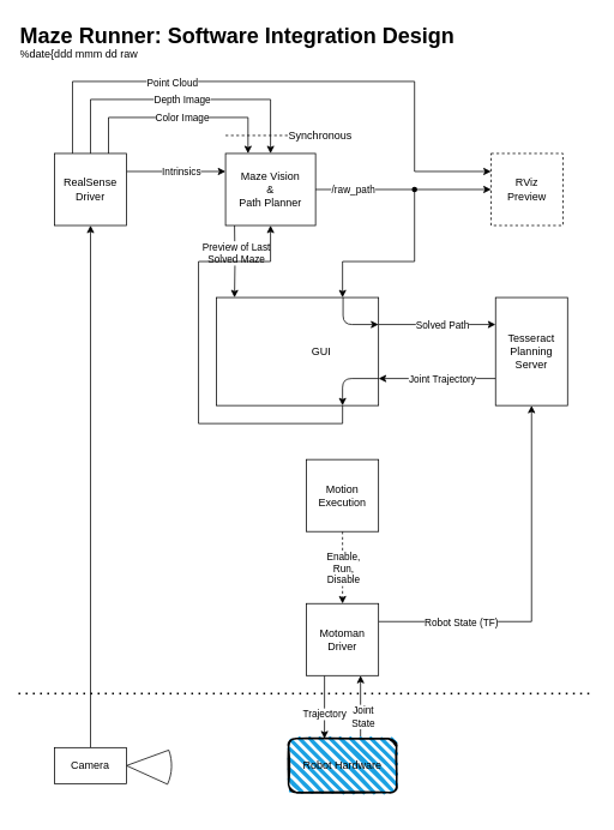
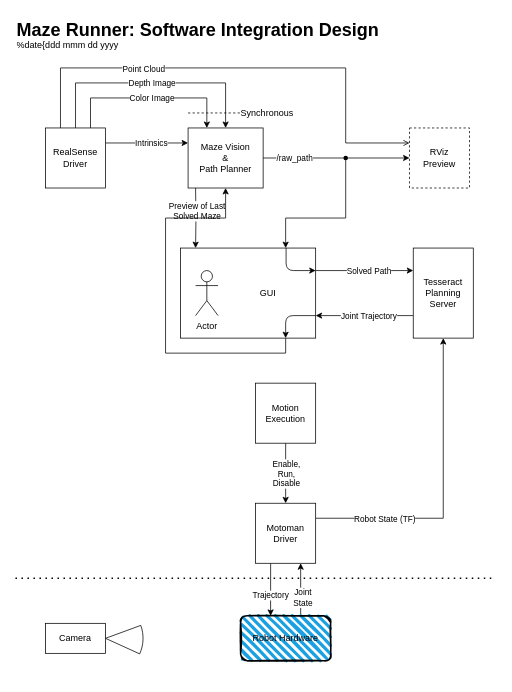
- <mxCell id="49" value="%date{ddd mmm dd raw HH:MM:ss}%" style="text;html=1;strokeColor=none;fillColor=none;align=left;verticalAlign=middle;whiteSpace=wrap;overflow=hidden;dashed=1;" parent="1" vertex="1"><mxGeometry x="20" y="50" width="160" height="20" as="geometry" /></mxCell>
+ <mxCell id="49" value="%date{ddd mmm dd yyyy HH:MM:ss}%" style="text;html=1;strokeColor=none;fillColor=none;align=left;verticalAlign=middle;whiteSpace=wrap;overflow=hidden;dashed=1;" parent="1" vertex="1"><mxGeometry x="20" y="50" width="160" height="20" as="geometry" /></mxCell>
- <mxCell id="8" style="edgeStyle=orthogonalEdgeStyle;rounded=0;orthogonalLoop=1;jettySize=auto;html=1;exitX=0.25;exitY=0;exitDx=0;exitDy=0;entryX=0;entryY=0.25;entryDx=0;entryDy=0;" parent="1" source="10" target="44" edge="1"><mxGeometry relative="1" as="geometry"><Array as="points"><mxPoint x="80" y="90" /><mxPoint x="460" y="90" /><mxPoint x="460" y="190" /></Array></mxGeometry></mxCell>
+ <mxCell id="8" style="edgeStyle=orthogonalEdgeStyle;rounded=0;orthogonalLoop=1;jettySize=auto;html=1;exitX=0.25;exitY=0;exitDx=0;exitDy=0;entryX=0;entryY=0.25;entryDx=0;entryDy=0;endArrow=open;" parent="1" source="10" target="44" edge="1"><mxGeometry relative="1" as="geometry"><Array as="points"><mxPoint x="80" y="90" /><mxPoint x="460" y="90" /><mxPoint x="460" y="190" /></Array></mxGeometry></mxCell>
+ <mxCell id="25" value="Actor" style="shape=umlActor;verticalLabelPosition=bottom;verticalAlign=top;html=1;outlineConnect=0;" parent="23" vertex="1"><mxGeometry x="20" y="30" width="30" height="60" as="geometry" /></mxCell>
- <mxCell id="41" style="edgeStyle=orthogonalEdgeStyle;rounded=0;orthogonalLoop=1;jettySize=auto;html=1;exitX=0.5;exitY=0;exitDx=0;exitDy=0;" parent="1" source="42" target="10" edge="1"><mxGeometry relative="1" as="geometry" /></mxCell>
- <mxCell id="32" value="" style="edgeStyle=orthogonalEdgeStyle;rounded=1;orthogonalLoop=1;jettySize=auto;html=1;dashed=1;" parent="1" source="34" target="18" edge="1"><mxGeometry relative="1" as="geometry" /></mxCell>
+ <mxCell id="32" value="" style="edgeStyle=orthogonalEdgeStyle;rounded=1;orthogonalLoop=1;jettySize=auto;html=1;" parent="1" source="34" target="18" edge="1"><mxGeometry relative="1" as="geometry" /></mxCell>
